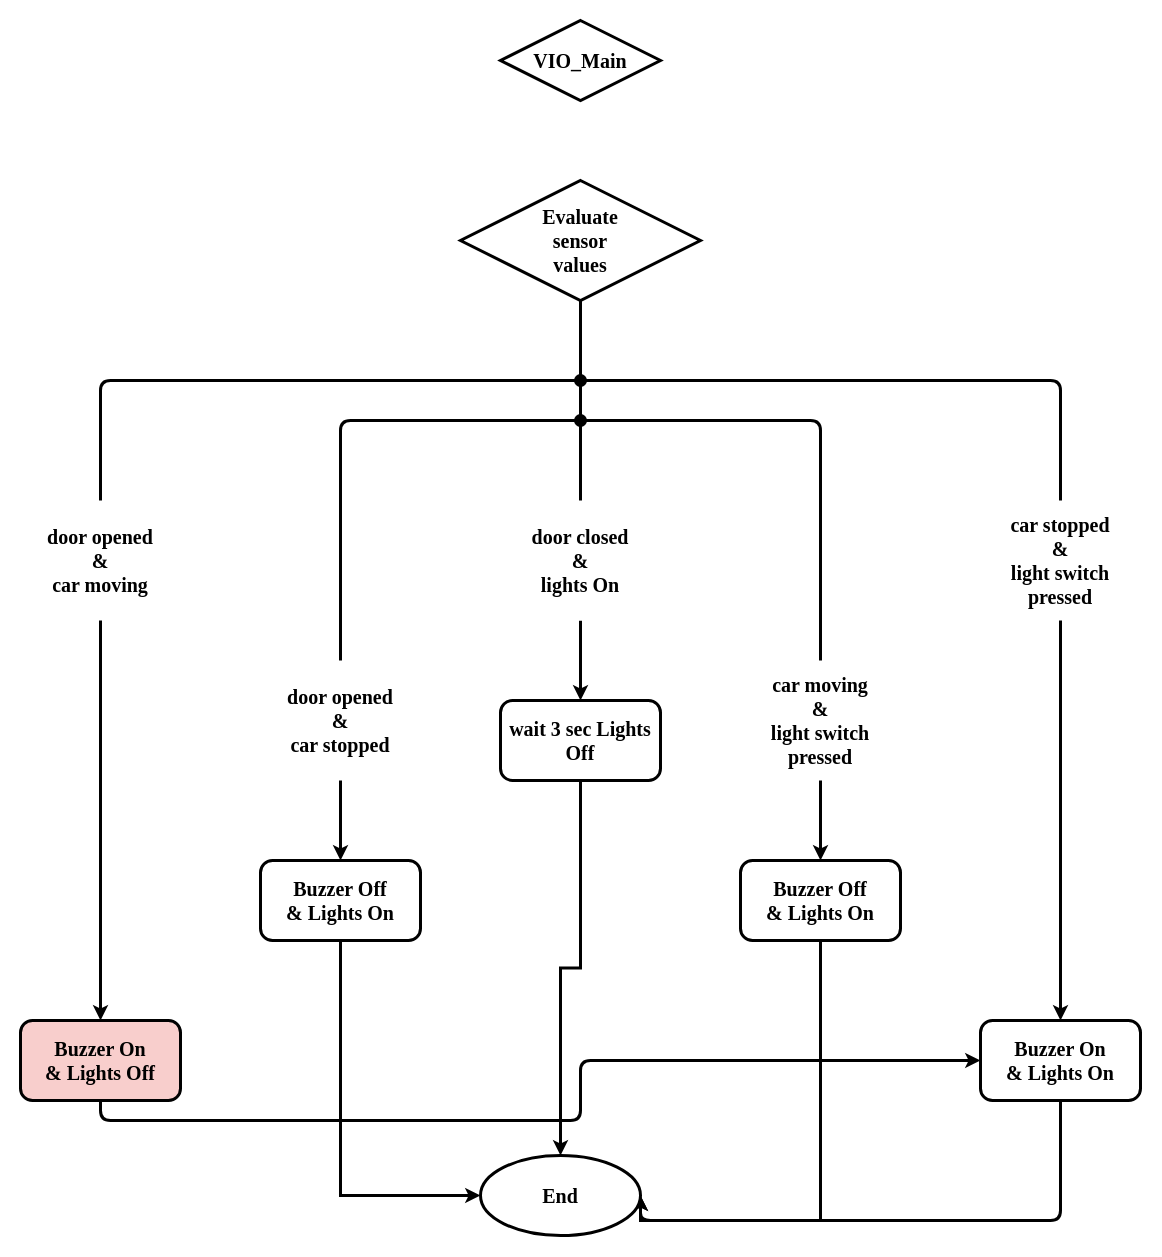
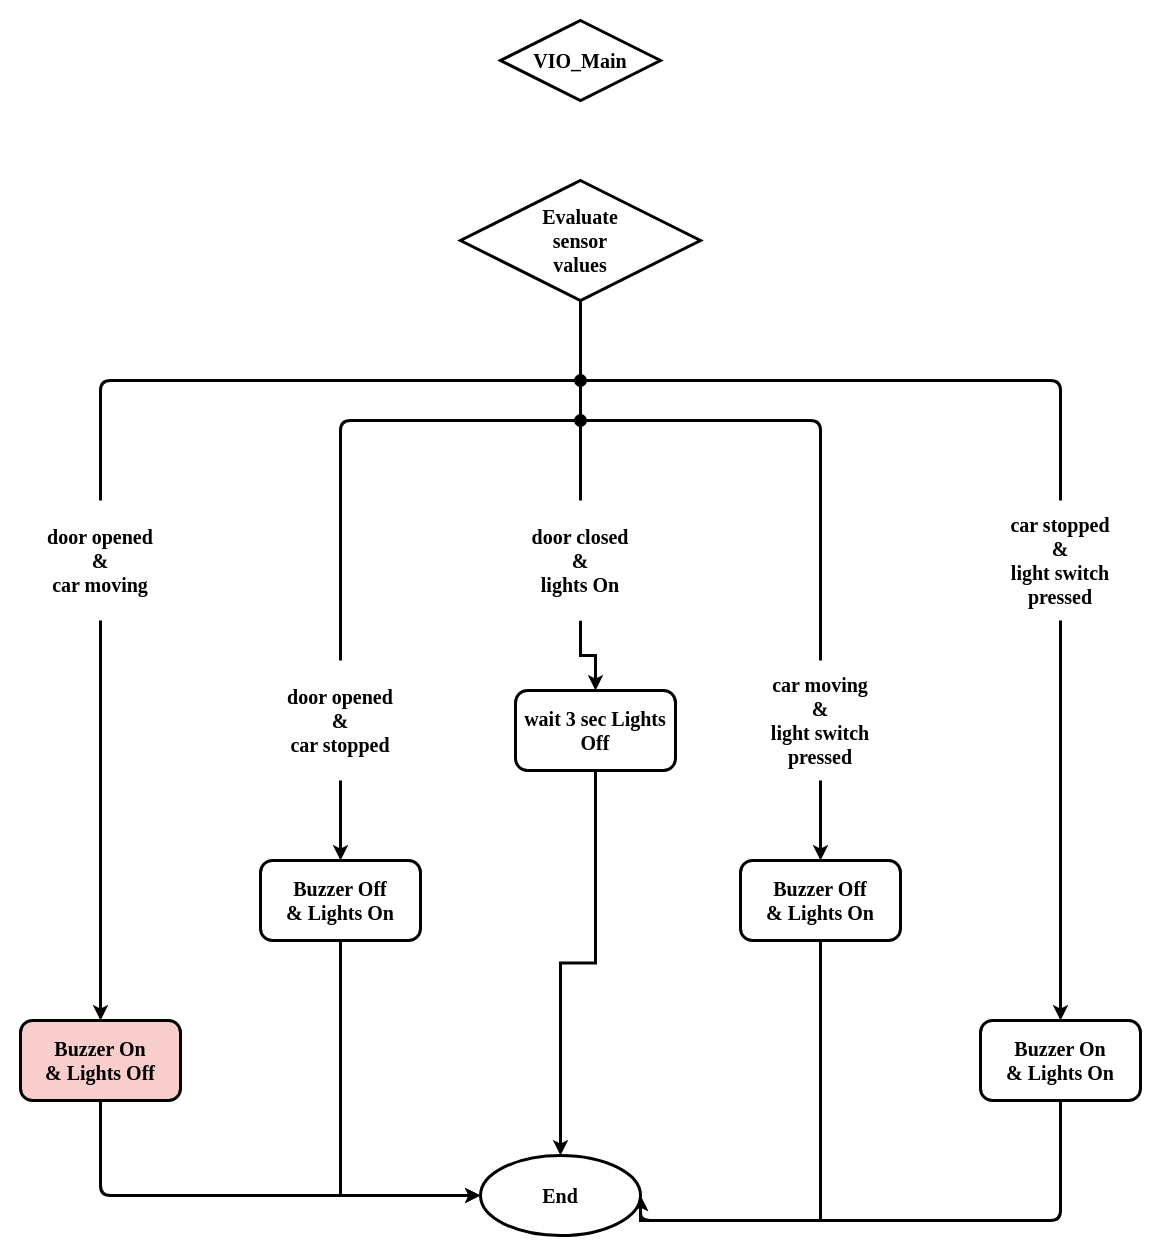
- <mxCell id="3" value="wait 3 sec Lights Off" style="rounded=1;whiteSpace=wrap;html=1;fontFamily=Lucida Console;fontSize=20;fontStyle=1;strokeWidth=3;align=center;verticalAlign=middle;" vertex="1" parent="1"><mxGeometry x="500" y="700" width="160" height="80" as="geometry" /></mxCell>
+ <mxCell id="3" value="wait 3 sec Lights Off" style="rounded=1;whiteSpace=wrap;html=1;fontFamily=Lucida Console;fontSize=20;fontStyle=1;strokeWidth=3;align=center;verticalAlign=middle;" vertex="1" parent="1"><mxGeometry x="515" y="690" width="160" height="80" as="geometry" /></mxCell>
- <mxCell id="9" style="edgeStyle=orthogonalEdgeStyle;rounded=1;orthogonalLoop=1;jettySize=auto;html=1;exitX=0.5;exitY=1;exitDx=0;exitDy=0;strokeWidth=3;fontFamily=Lucida Console;fontSize=20;align=center;verticalAlign=middle;" edge="1" parent="1" source="10" target="12"><mxGeometry relative="1" as="geometry" /></mxCell>
+ <mxCell id="9" style="edgeStyle=orthogonalEdgeStyle;rounded=1;orthogonalLoop=1;jettySize=auto;html=1;exitX=0.5;exitY=1;exitDx=0;exitDy=0;entryX=0;entryY=0.5;entryDx=0;entryDy=0;strokeWidth=3;fontFamily=Lucida Console;fontSize=20;align=center;verticalAlign=middle;" edge="1" parent="1" source="10" target="15"><mxGeometry relative="1" as="geometry" /></mxCell>
